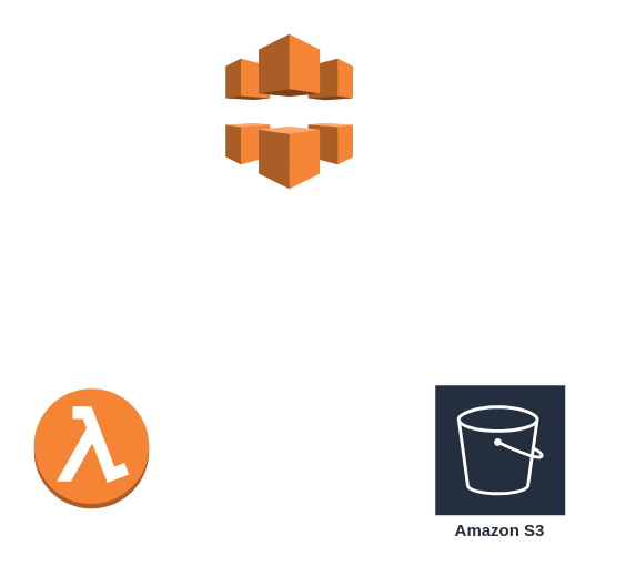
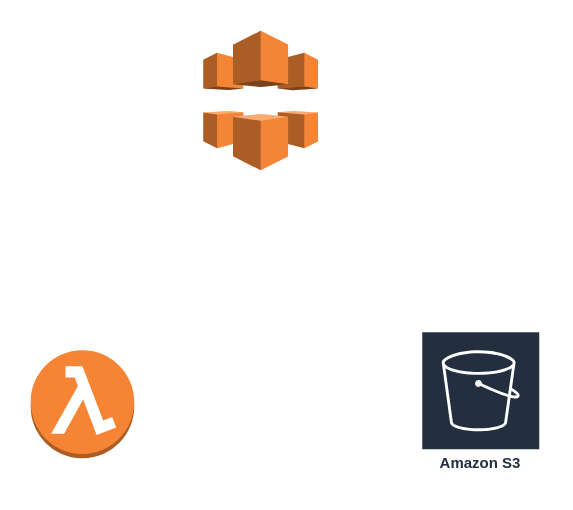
- <mxCell id="3" value="Amazon S3" style="sketch=0;outlineConnect=0;fontColor=#232F3E;gradientColor=none;strokeColor=#ffffff;fillColor=#232F3E;dashed=0;verticalLabelPosition=middle;verticalAlign=bottom;align=center;html=1;whiteSpace=wrap;fontSize=10;fontStyle=1;spacing=3;shape=mxgraph.aws4.productIcon;prIcon=mxgraph.aws4.s3;" vertex="1" parent="1"><mxGeometry x="260" y="230" width="80" height="98" as="geometry" /></mxCell>
+ <mxCell id="3" value="Amazon S3" style="sketch=0;outlineConnect=0;fontColor=#232F3E;gradientColor=none;strokeColor=#ffffff;fillColor=#232F3E;dashed=0;verticalLabelPosition=middle;verticalAlign=bottom;align=center;html=1;whiteSpace=wrap;fontSize=10;fontStyle=1;spacing=3;shape=mxgraph.aws4.productIcon;prIcon=mxgraph.aws4.s3;" vertex="1" parent="1"><mxGeometry x="280" y="220" width="80" height="98" as="geometry" /></mxCell>
